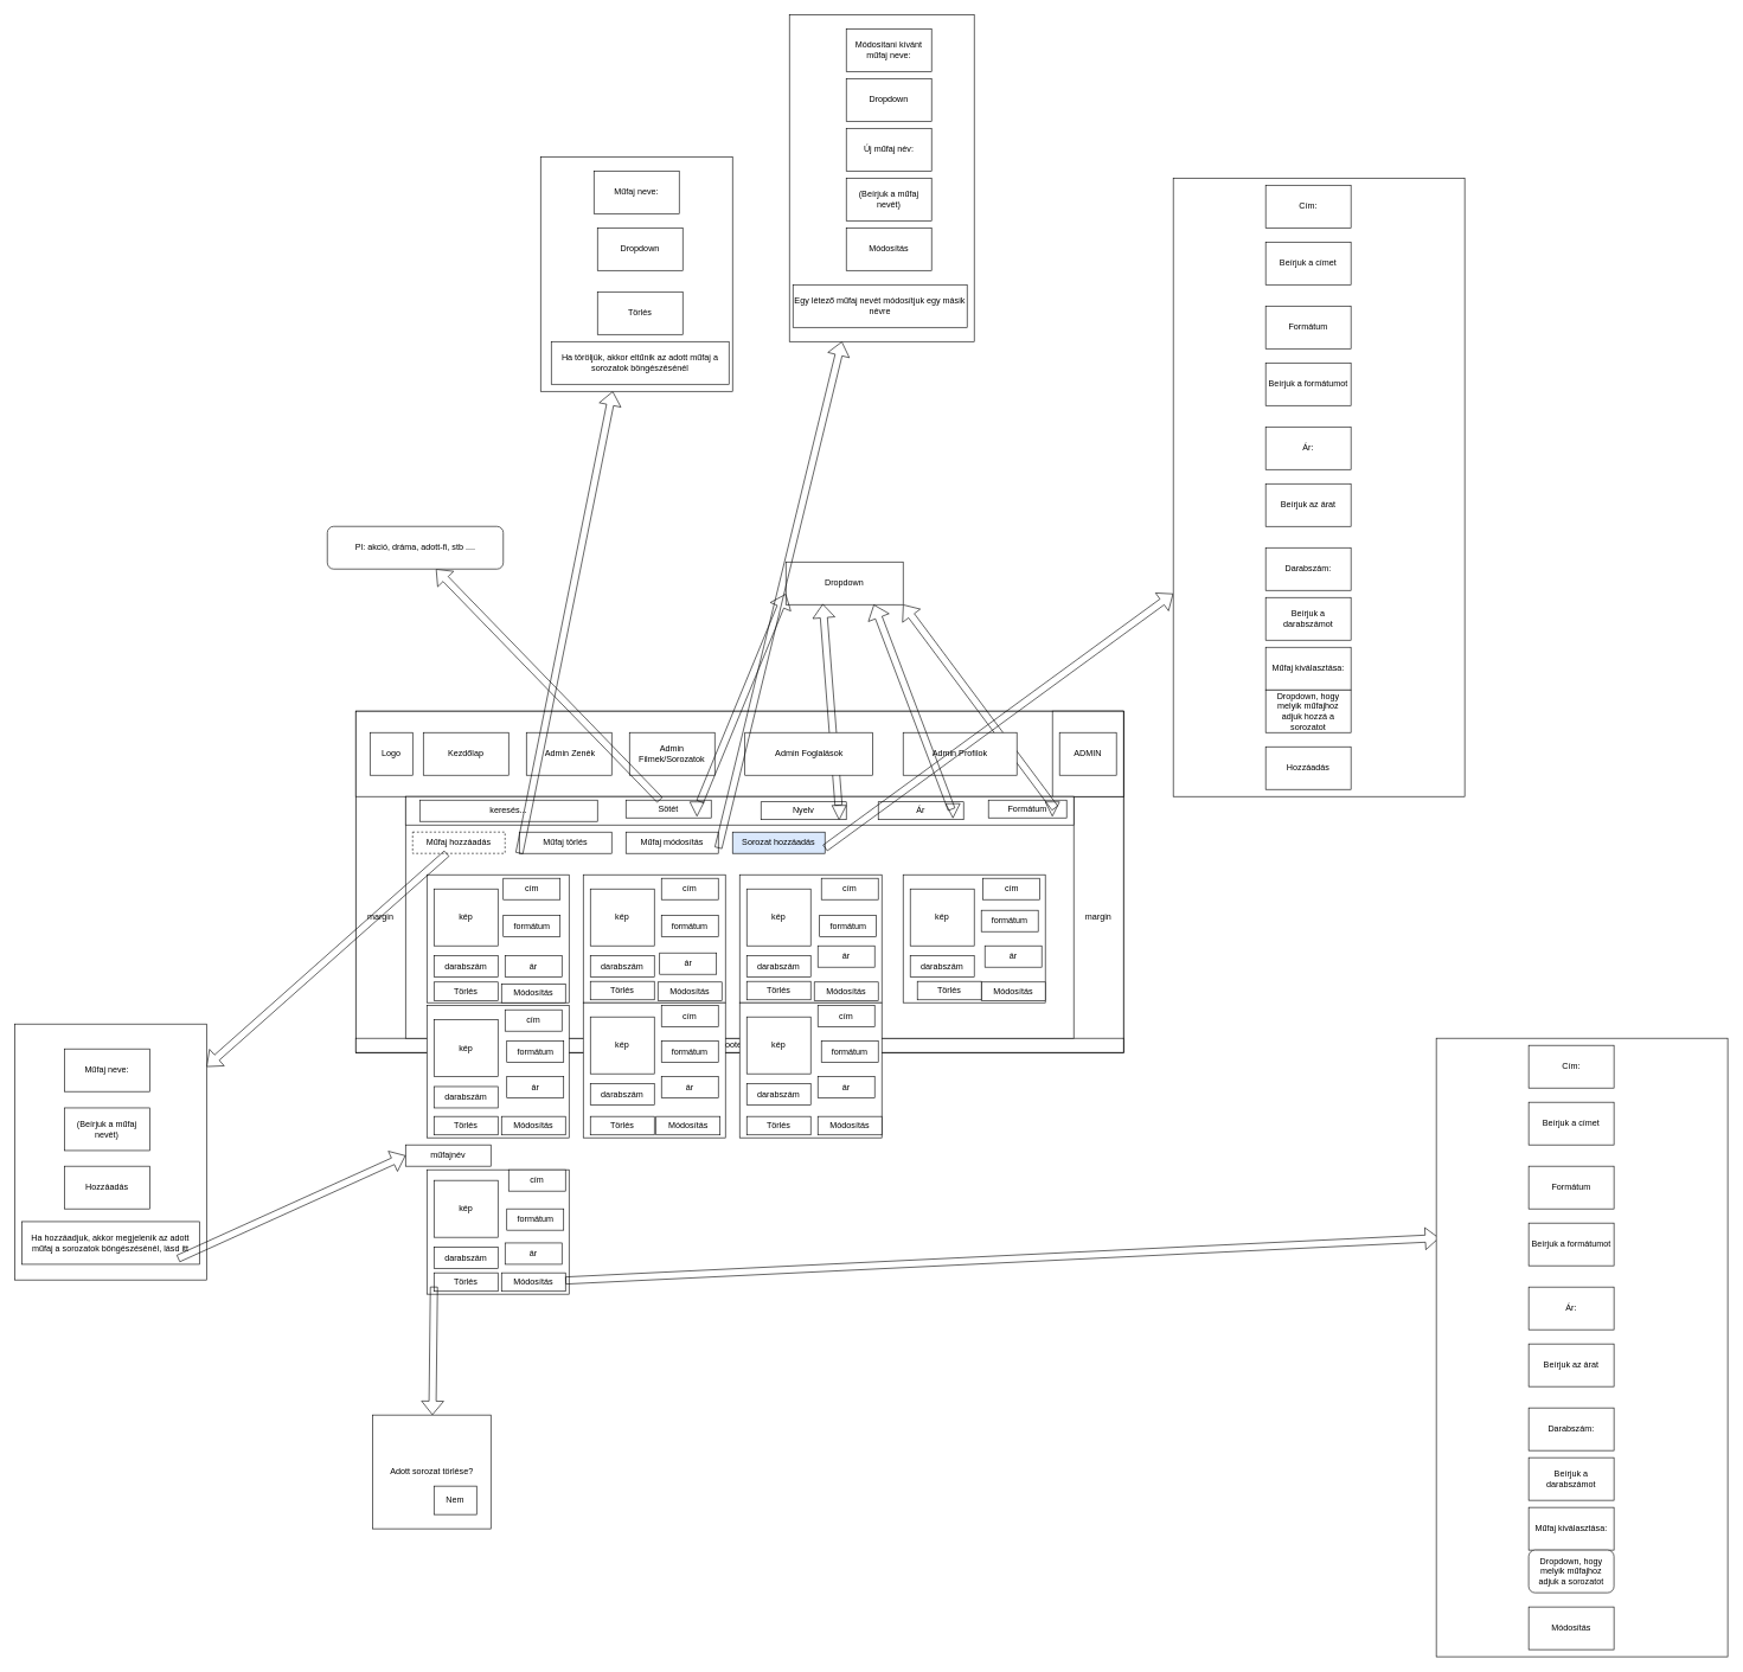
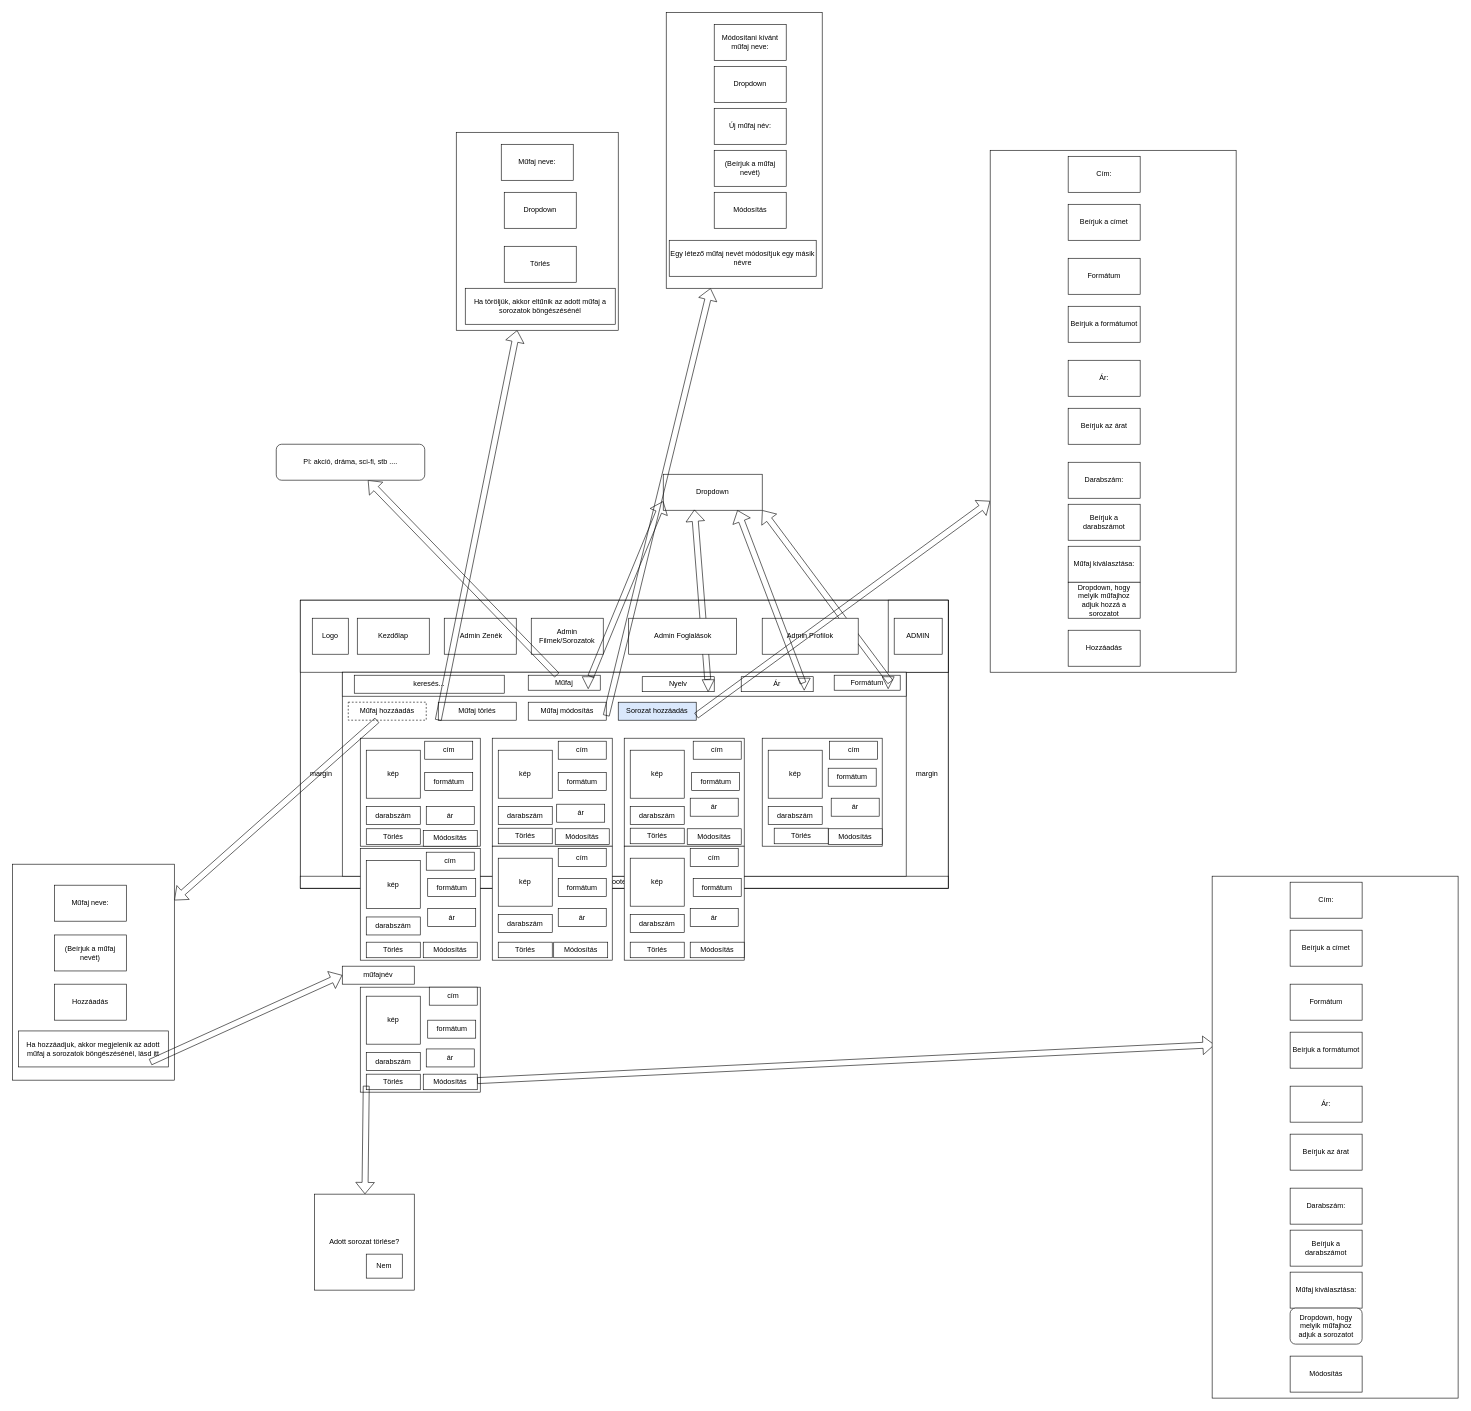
- <mxCell id="110" value="Pl: akció, dráma, adott-fi, stb ...." style="rounded=1;whiteSpace=wrap;html=1;" vertex="1" parent="1"><mxGeometry x="460" y="740" width="247.5" height="60" as="geometry" /></mxCell>
+ <mxCell id="110" value="Pl: akció, dráma, sci-fi, stb ...." style="rounded=1;whiteSpace=wrap;html=1;" vertex="1" parent="1"><mxGeometry x="460" y="740" width="247.5" height="60" as="geometry" /></mxCell>
- <mxCell id="83" value="Sötét" style="rounded=0;whiteSpace=wrap;html=1;" vertex="1" parent="1"><mxGeometry x="880" y="1125" width="120" height="25" as="geometry" /></mxCell>
+ <mxCell id="83" value="Műfaj" style="rounded=0;whiteSpace=wrap;html=1;" vertex="1" parent="1"><mxGeometry x="880" y="1125" width="120" height="25" as="geometry" /></mxCell>
